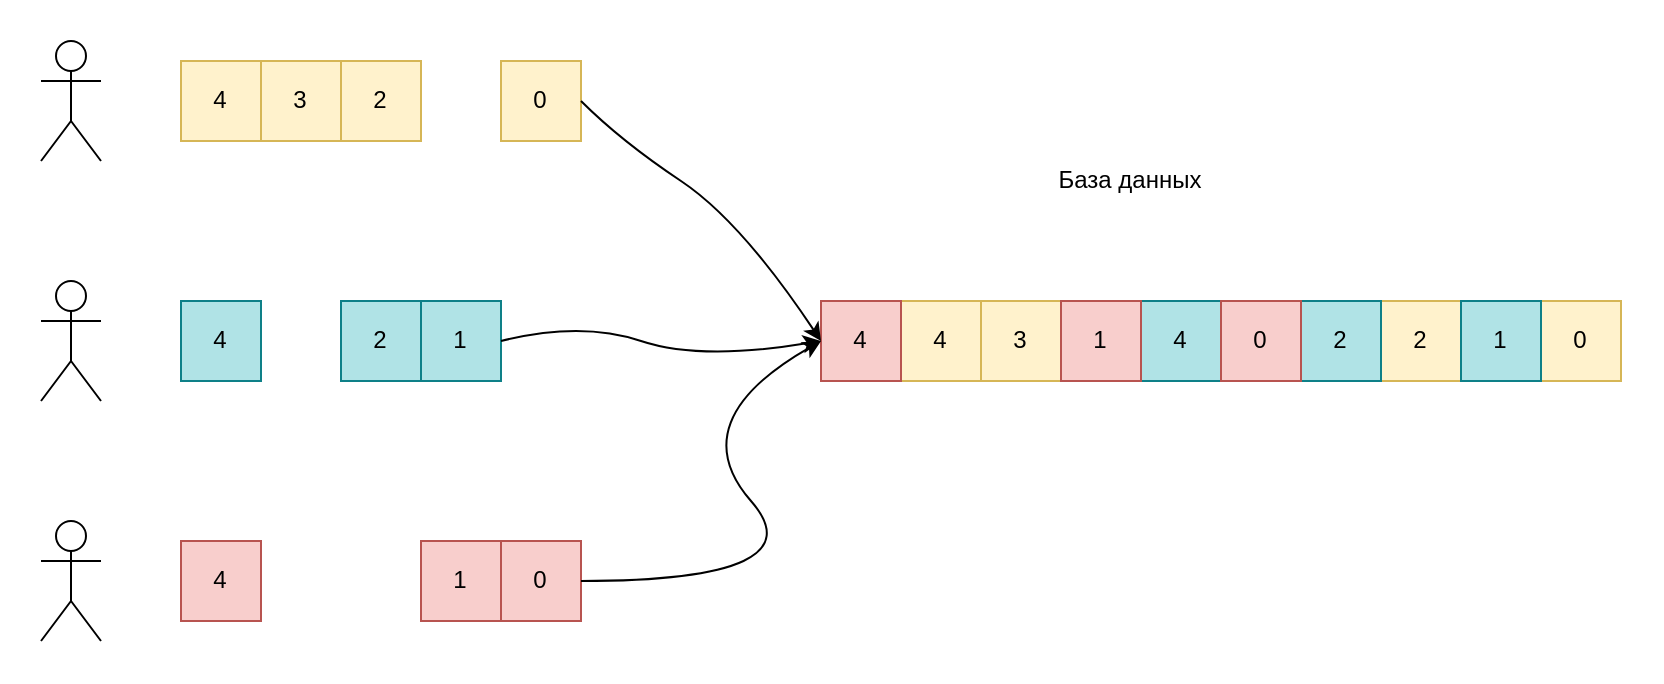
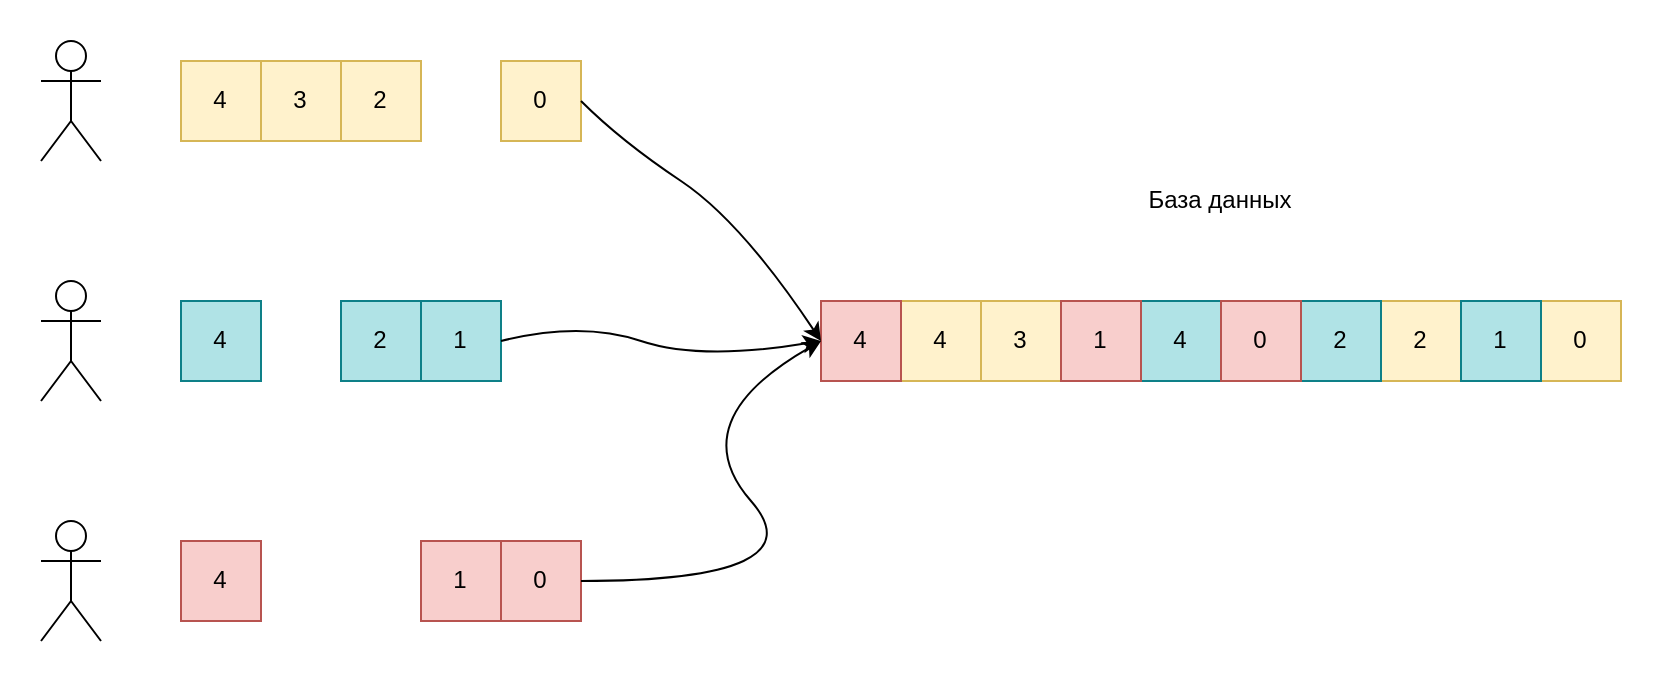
- <mxCell id="28" value="База данных" style="text;html=1;strokeColor=none;fillColor=none;align=center;verticalAlign=middle;whiteSpace=wrap;rounded=0;" vertex="1" parent="1"><mxGeometry x="445" y="80" width="240" height="20" as="geometry" /></mxCell>
+ <mxCell id="28" value="База данных" style="text;html=1;strokeColor=none;fillColor=none;align=center;verticalAlign=middle;whiteSpace=wrap;rounded=0;" vertex="1" parent="1"><mxGeometry x="490" y="90" width="240" height="20" as="geometry" /></mxCell>
